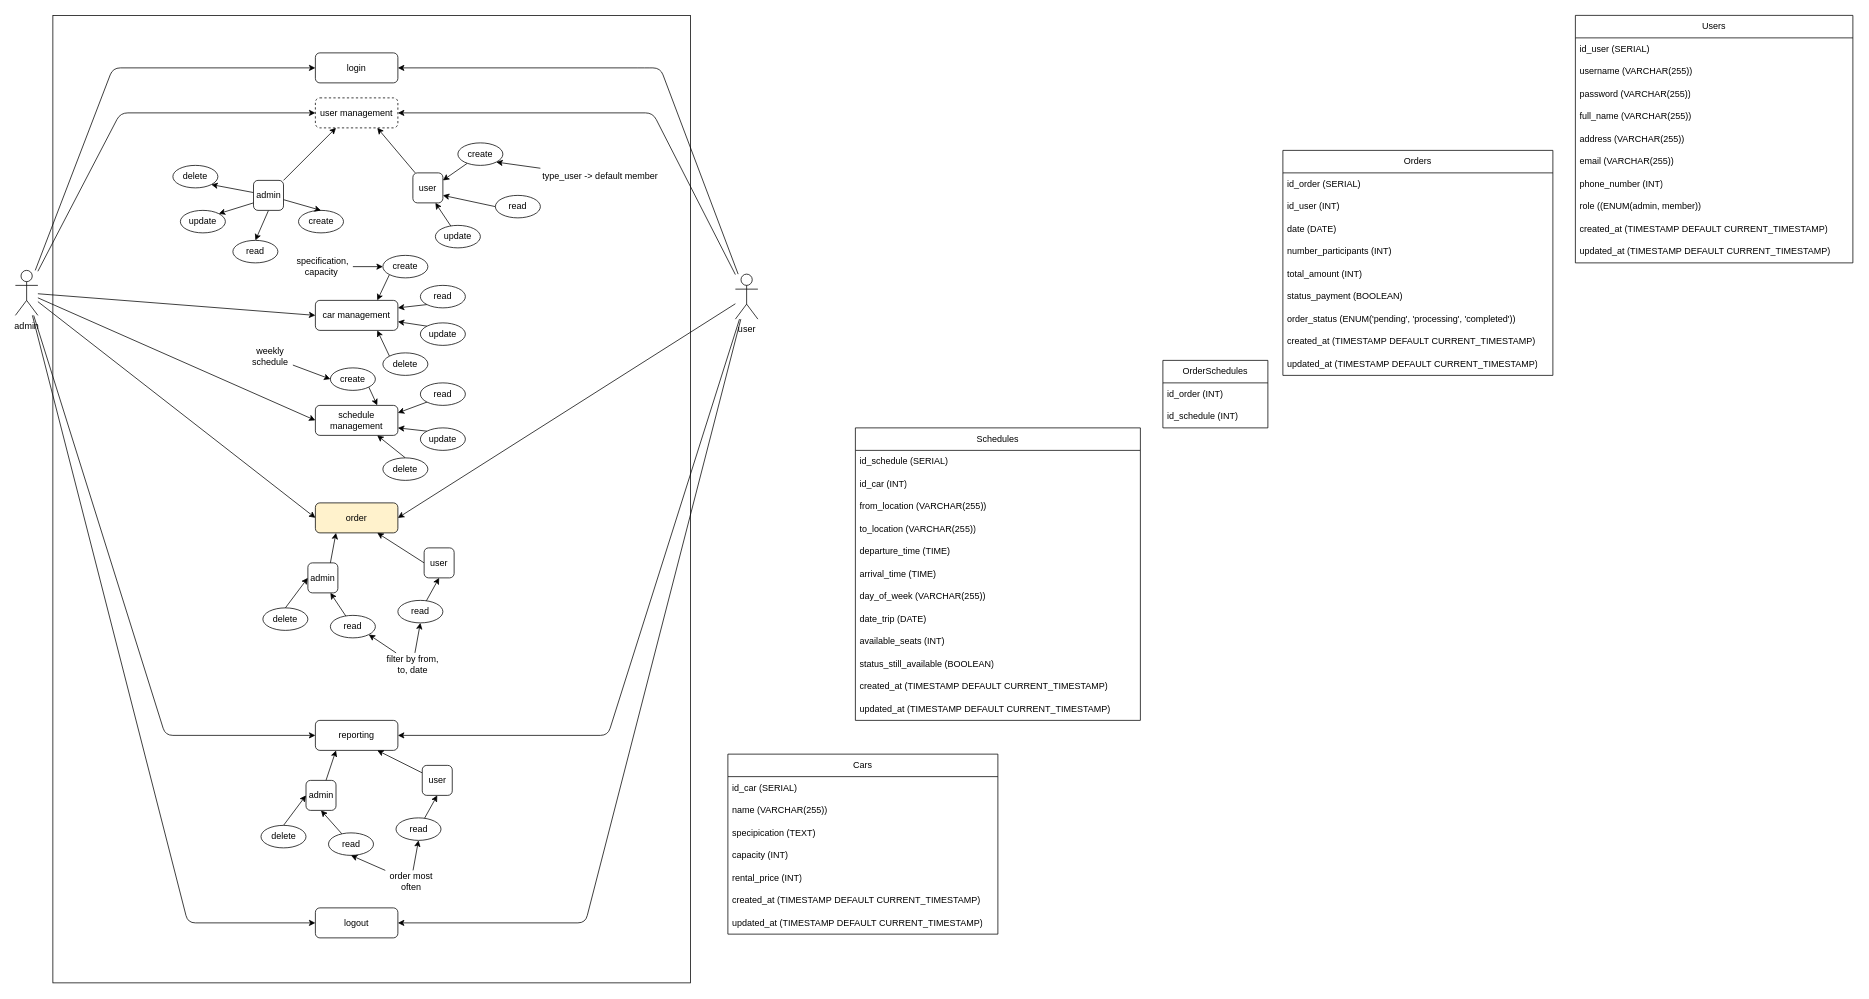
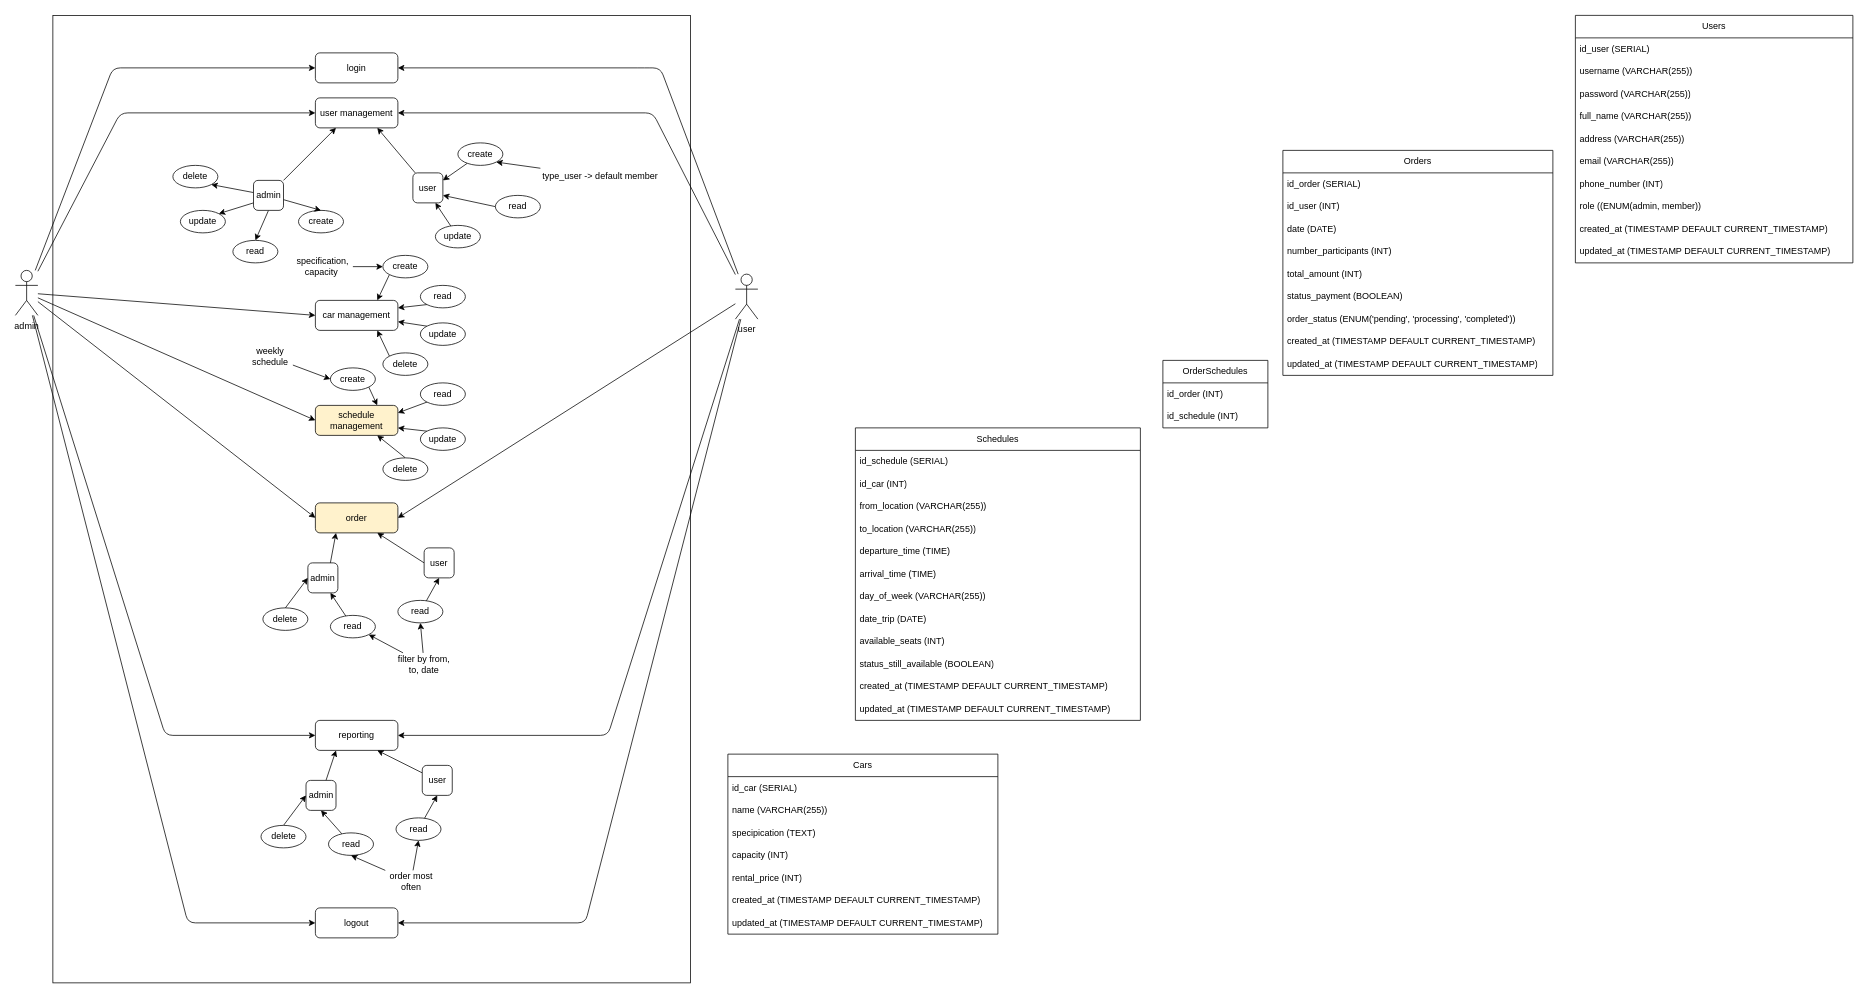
- <mxCell id="18" value="user management" style="rounded=1;whiteSpace=wrap;html=1;dashed=1;" parent="1" vertex="1"><mxGeometry x="420" y="130" width="110" height="40" as="geometry" /></mxCell>
+ <mxCell id="18" value="user management" style="rounded=1;whiteSpace=wrap;html=1;" parent="1" vertex="1"><mxGeometry x="420" y="130" width="110" height="40" as="geometry" /></mxCell>
- <mxCell id="20" value="schedule management" style="rounded=1;whiteSpace=wrap;html=1;" parent="1" vertex="1"><mxGeometry x="420" y="540" width="110" height="40" as="geometry" /></mxCell>
+ <mxCell id="20" value="schedule management" style="rounded=1;whiteSpace=wrap;html=1;fillColor=#fff2cc;" parent="1" vertex="1"><mxGeometry x="420" y="540" width="110" height="40" as="geometry" /></mxCell>
- <mxCell id="72" value="filter by from, to, date" style="text;html=1;strokeColor=none;fillColor=none;align=center;verticalAlign=middle;whiteSpace=wrap;rounded=0;" parent="1" vertex="1"><mxGeometry x="510" y="870" width="80" height="30" as="geometry" /></mxCell>
+ <mxCell id="72" value="filter by from, to, date" style="text;html=1;strokeColor=none;fillColor=none;align=center;verticalAlign=middle;whiteSpace=wrap;rounded=0;" parent="1" vertex="1"><mxGeometry x="525" y="870" width="80" height="30" as="geometry" /></mxCell>
